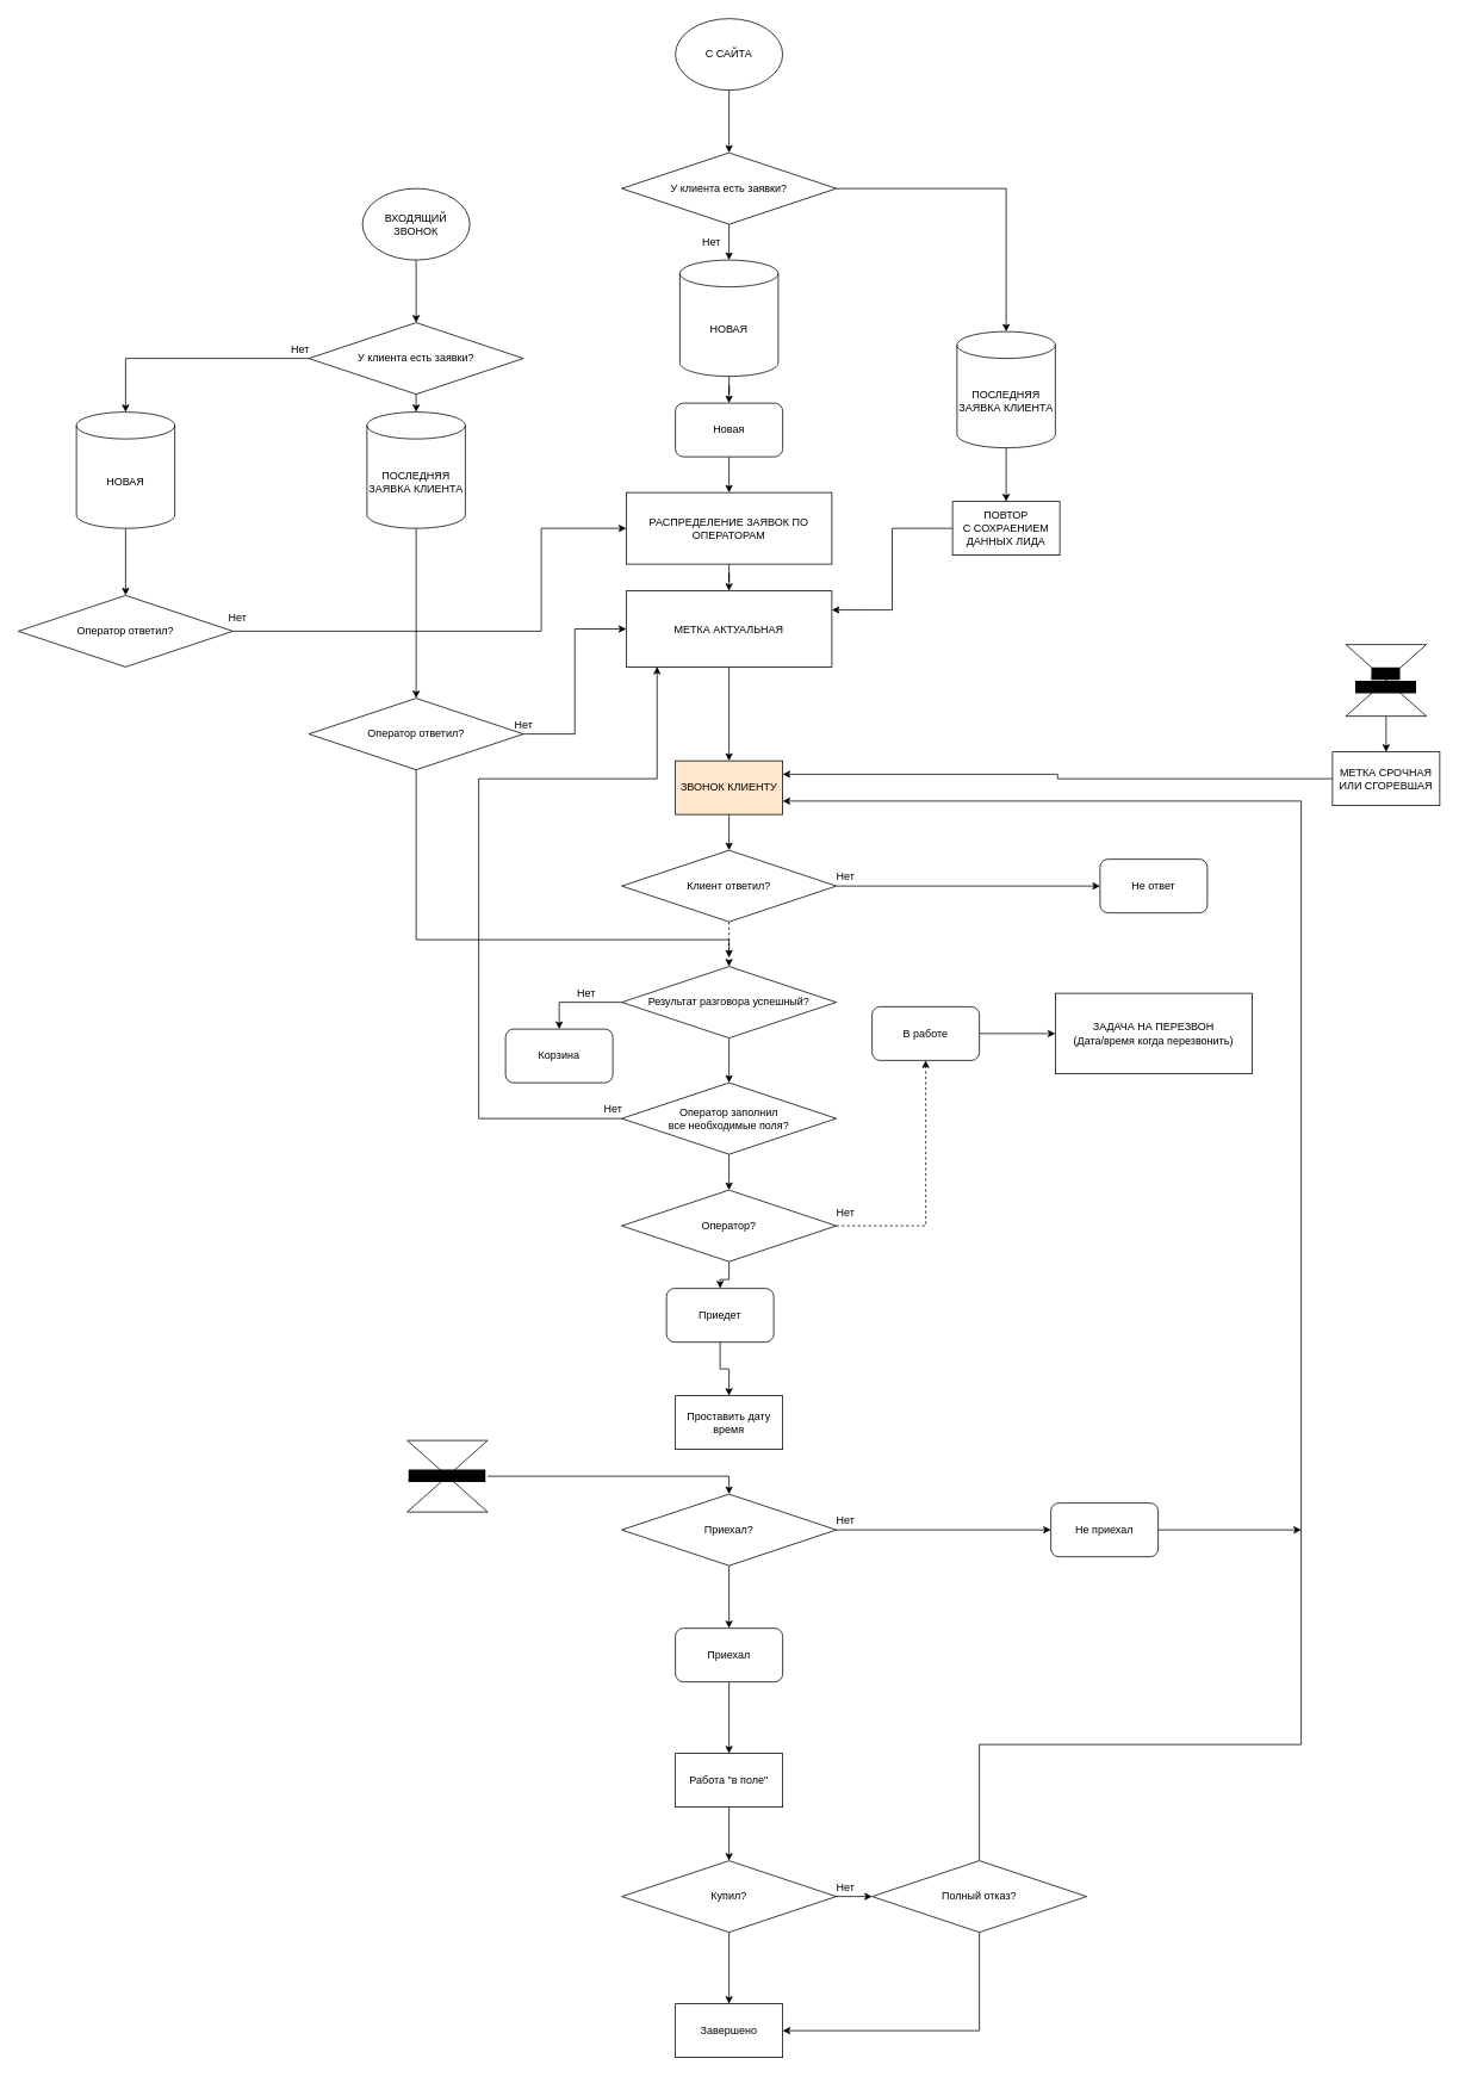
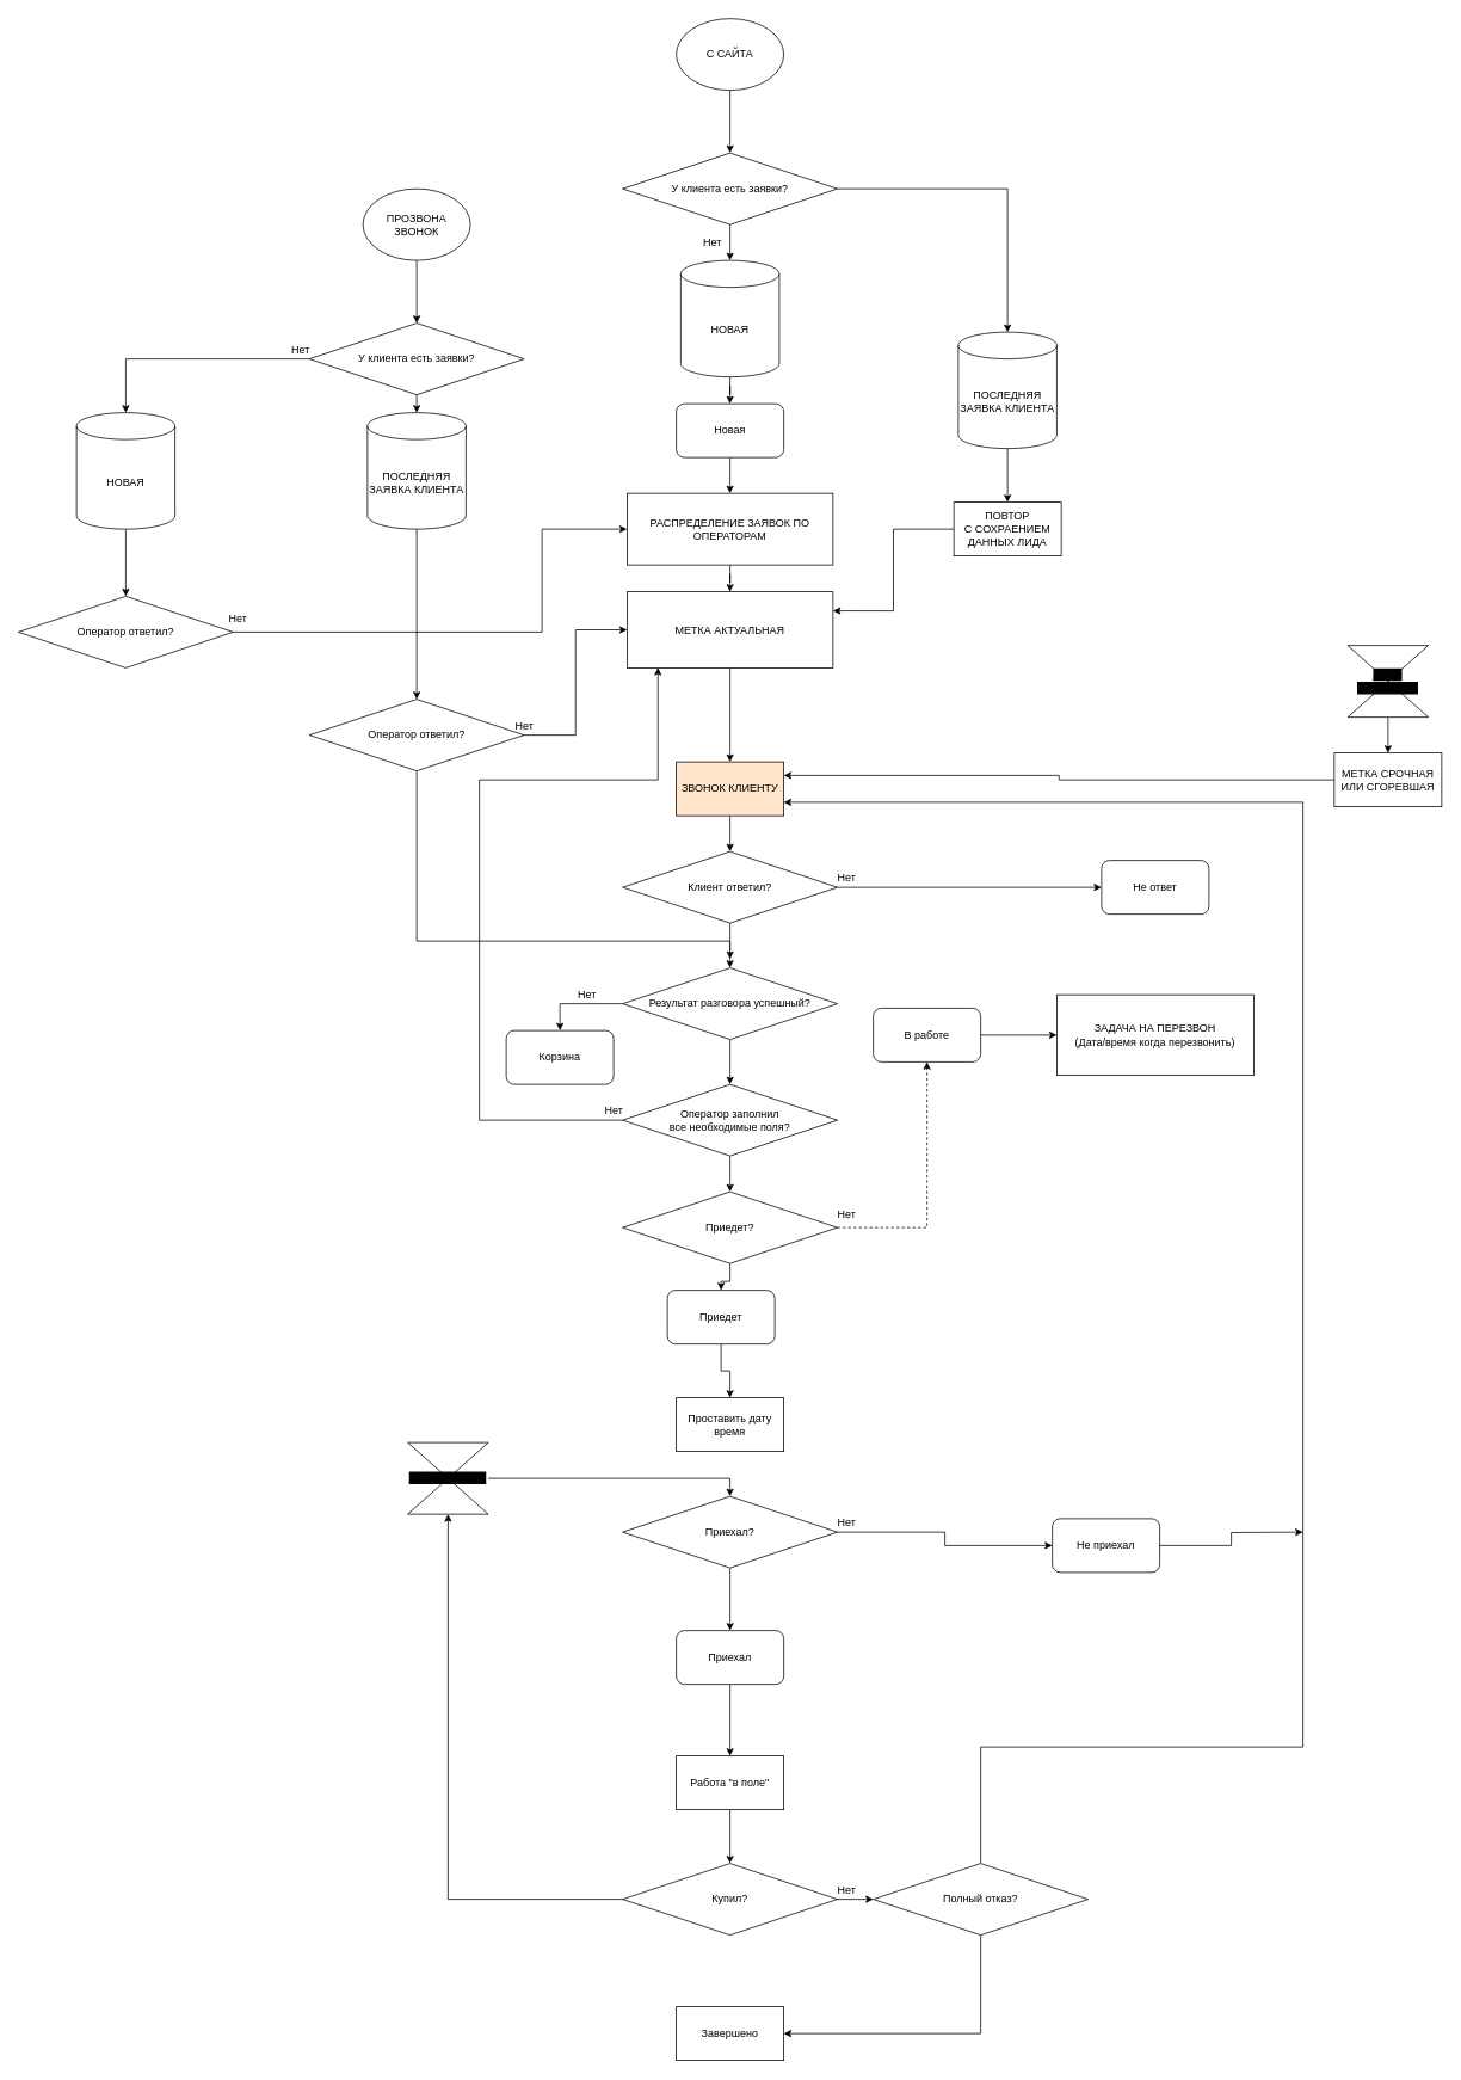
- <mxCell id="23" value="ВХОДЯЩИЙ ЗВОНОК" style="ellipse;whiteSpace=wrap;html=1;" parent="1" vertex="1"><mxGeometry x="405" y="210" width="120" height="80" as="geometry" /></mxCell>
+ <mxCell id="23" value="ПРОЗВОНА ЗВОНОК" style="ellipse;whiteSpace=wrap;html=1;" parent="1" vertex="1"><mxGeometry x="405" y="210" width="120" height="80" as="geometry" /></mxCell>
- <mxCell id="3" style="edgeStyle=orthogonalEdgeStyle;rounded=0;orthogonalLoop=1;jettySize=auto;html=1;entryX=0.5;entryY=0;entryDx=0;entryDy=0;dashed=1;" parent="1" source="4" target="10" edge="1"><mxGeometry relative="1" as="geometry" /></mxCell>
+ <mxCell id="3" style="edgeStyle=orthogonalEdgeStyle;rounded=0;orthogonalLoop=1;jettySize=auto;html=1;entryX=0.5;entryY=0;entryDx=0;entryDy=0;" parent="1" source="4" target="10" edge="1"><mxGeometry relative="1" as="geometry" /></mxCell>
- <mxCell id="15" value="Оператор?" style="rhombus;whiteSpace=wrap;html=1;" parent="1" vertex="1"><mxGeometry x="695" y="1330" width="240" height="80" as="geometry" /></mxCell>
+ <mxCell id="15" value="Приедет?" style="rhombus;whiteSpace=wrap;html=1;" parent="1" vertex="1"><mxGeometry x="695" y="1330" width="240" height="80" as="geometry" /></mxCell>
- <mxCell id="32" value="Не приехал" style="rounded=1;whiteSpace=wrap;html=1;" parent="1" vertex="1"><mxGeometry x="1175" y="1680" width="120" height="60" as="geometry" /></mxCell>
+ <mxCell id="32" value="Не приехал" style="rounded=1;whiteSpace=wrap;html=1;" parent="1" vertex="1"><mxGeometry x="1175" y="1695" width="120" height="60" as="geometry" /></mxCell>
- <mxCell id="36" style="edgeStyle=orthogonalEdgeStyle;rounded=0;orthogonalLoop=1;jettySize=auto;html=1;" parent="1" source="38" target="39" edge="1"><mxGeometry relative="1" as="geometry" /></mxCell>
+ <mxCell id="36" style="edgeStyle=orthogonalEdgeStyle;rounded=0;orthogonalLoop=1;jettySize=auto;html=1;" parent="1" source="38" target="77" edge="1"><mxGeometry relative="1" as="geometry" /></mxCell>
